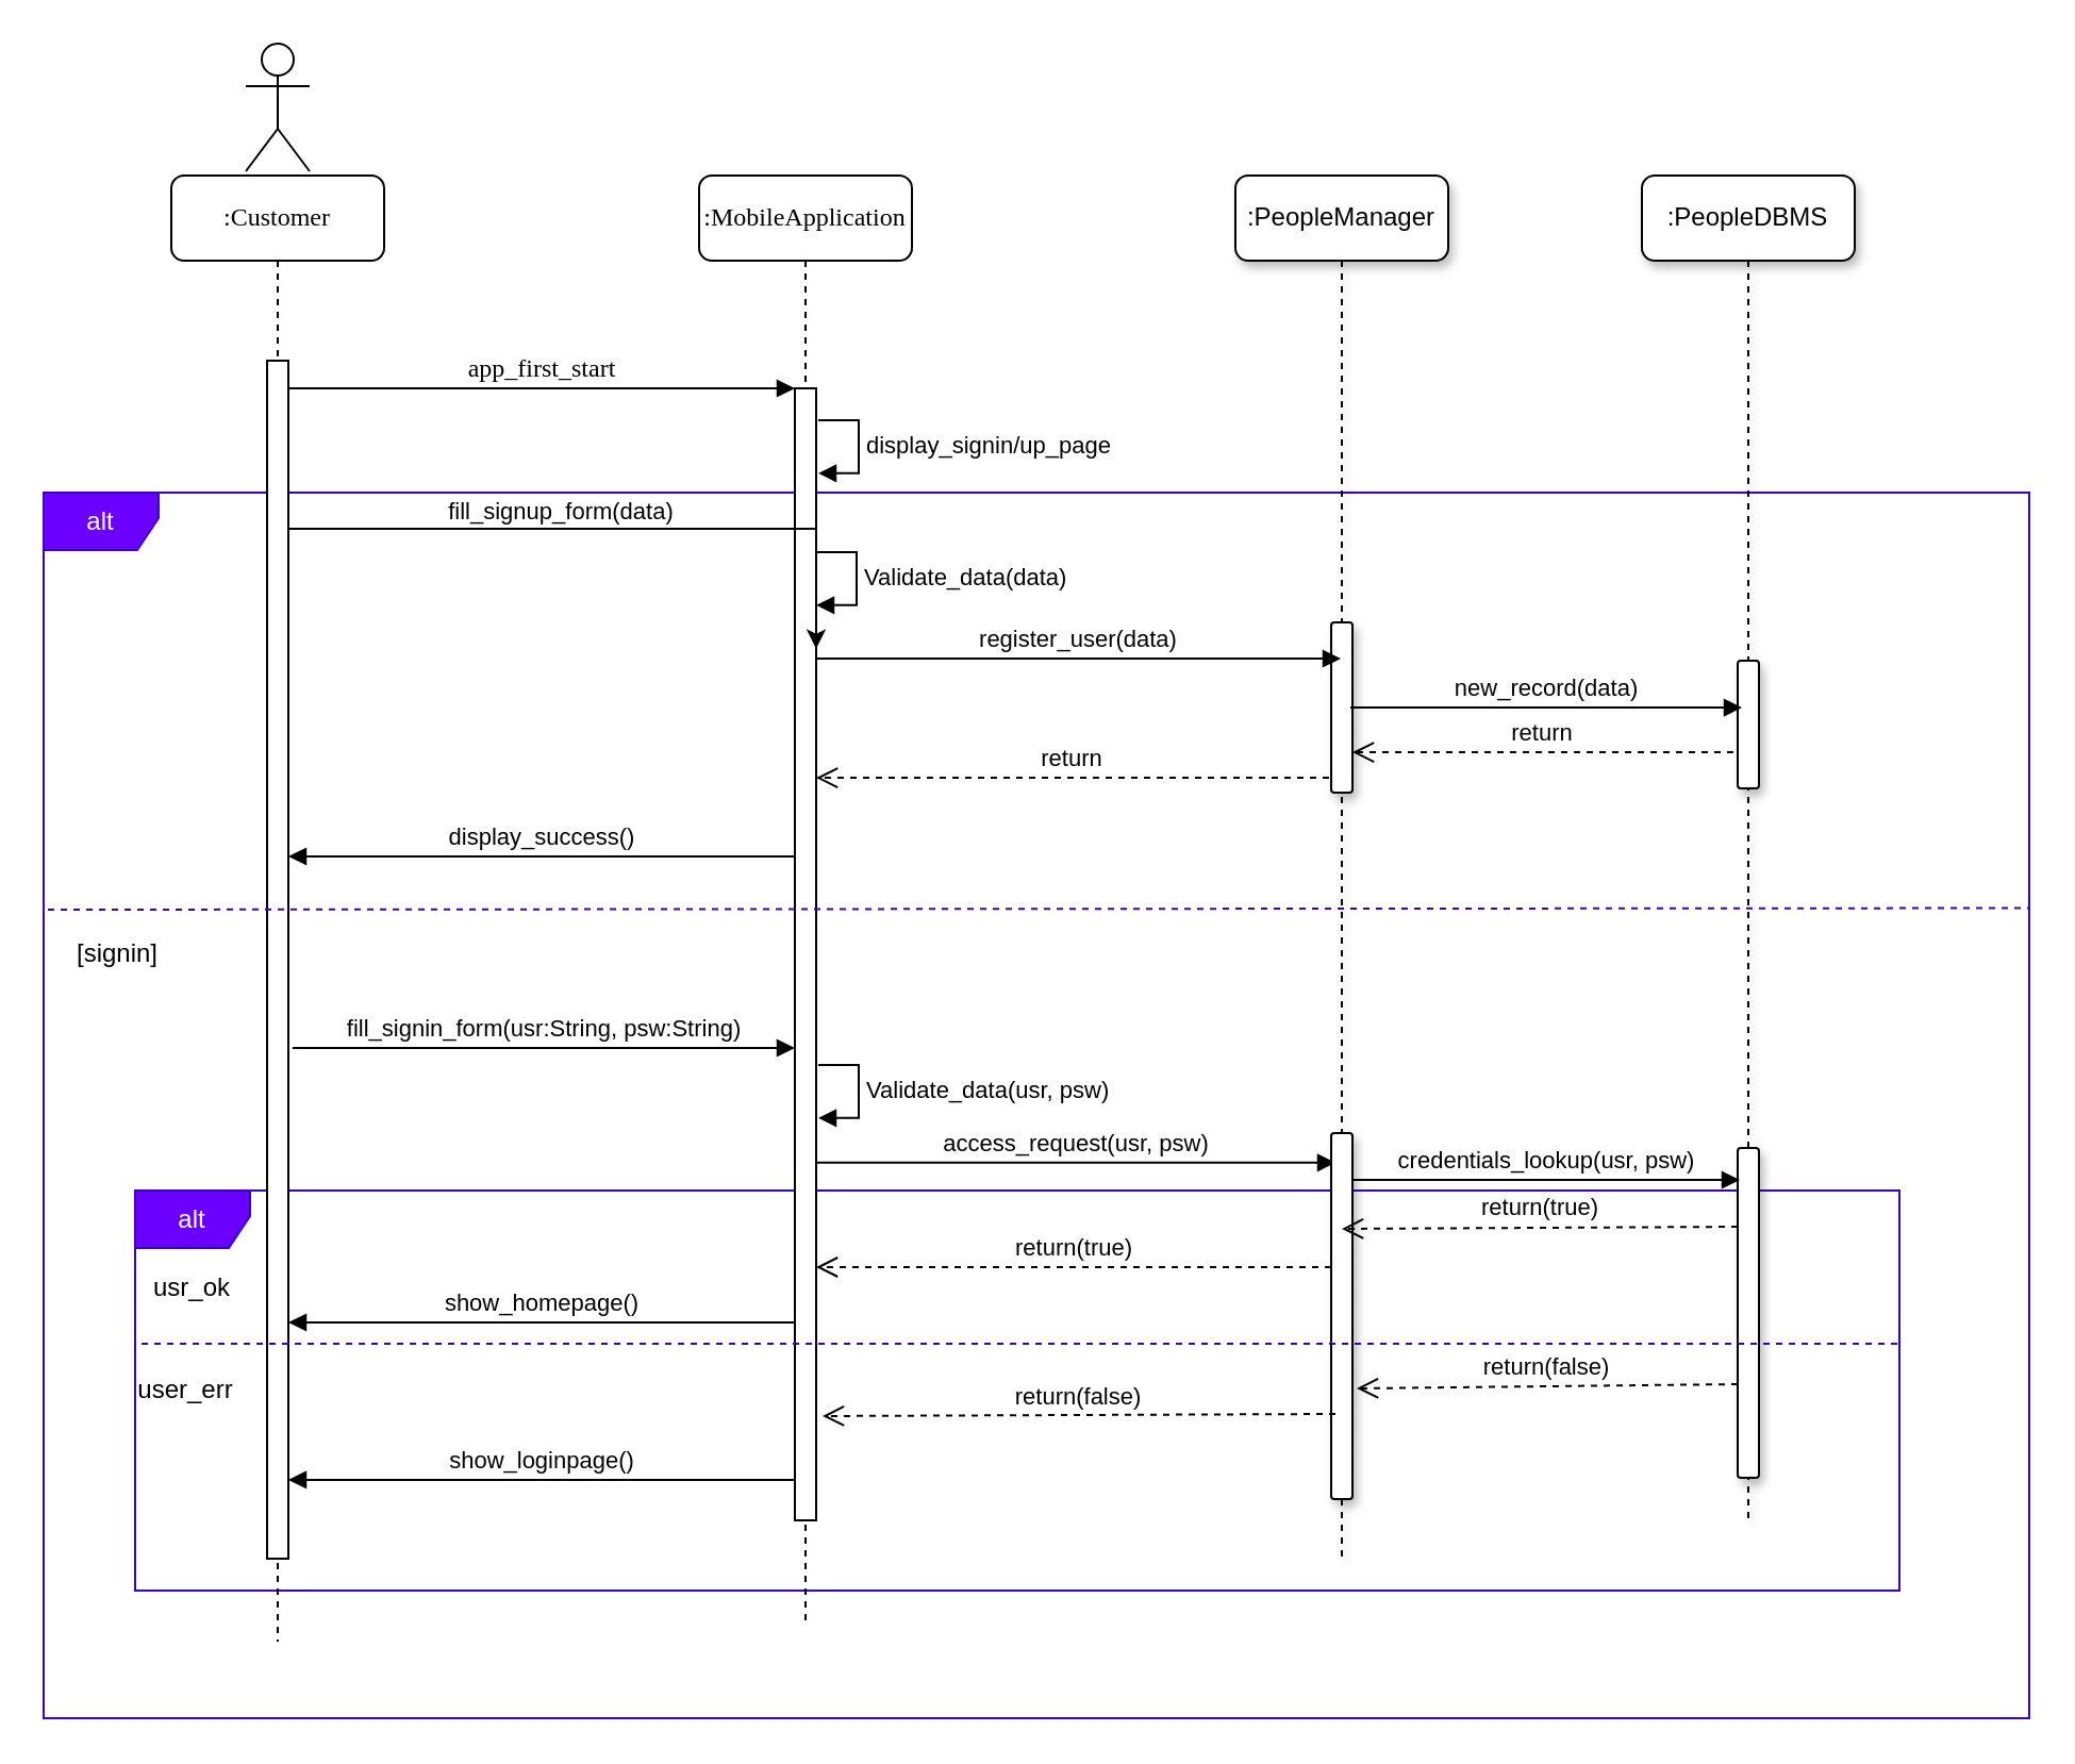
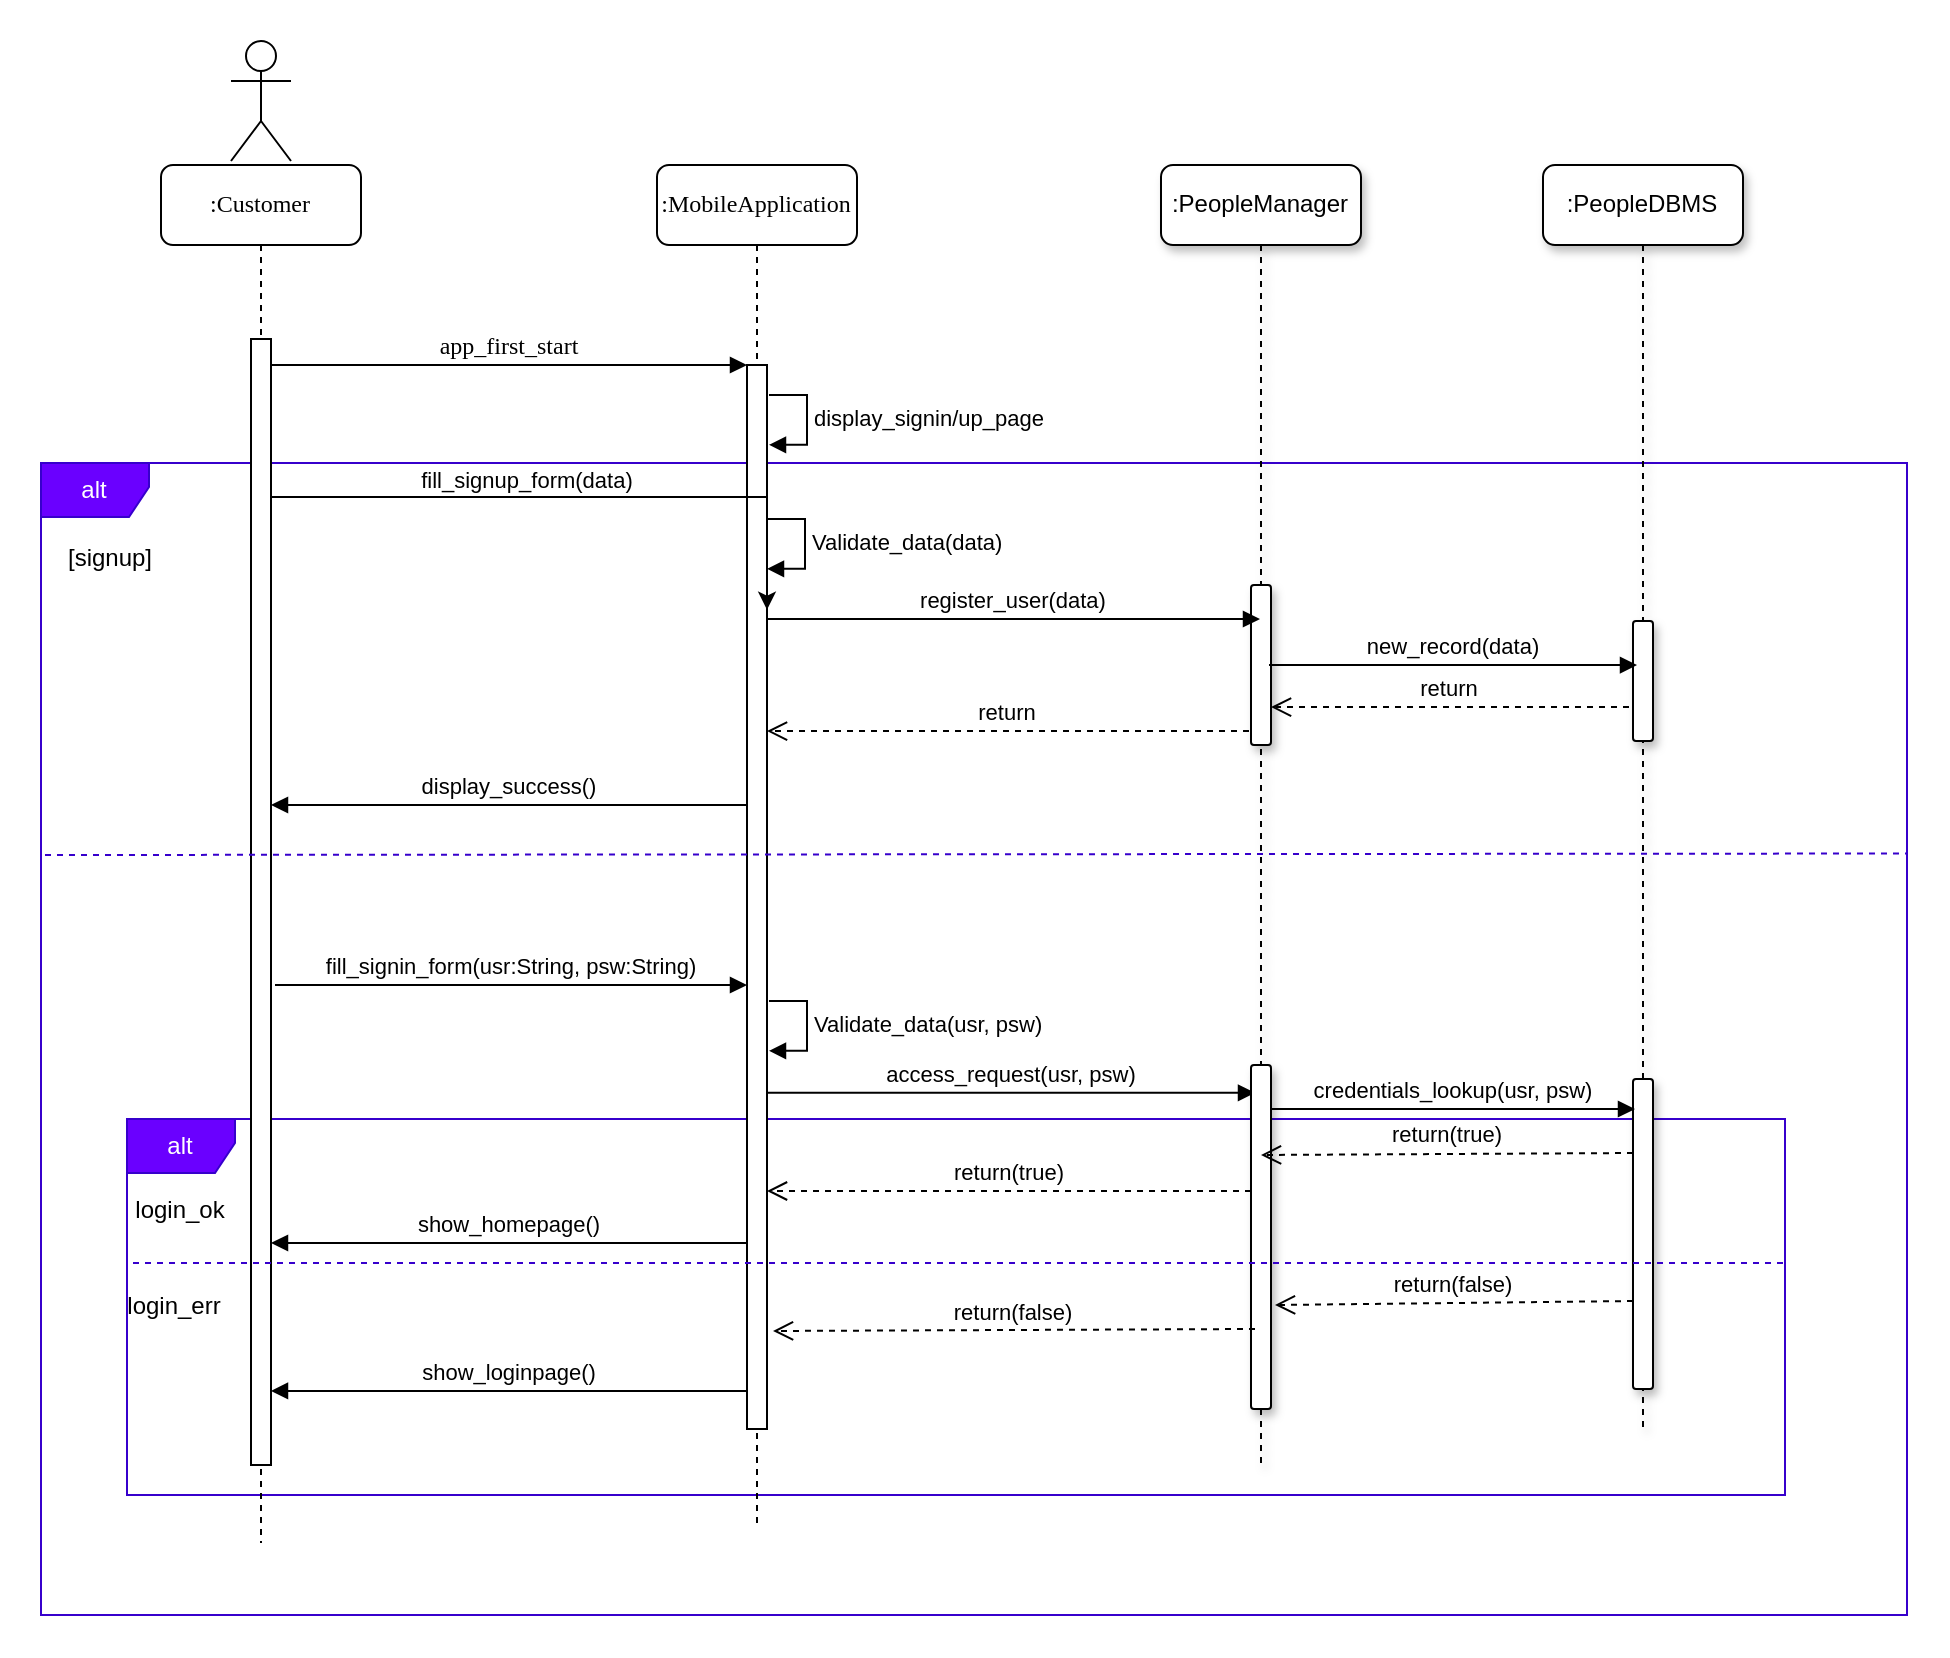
+ <mxCell id="24" value="[signup]" style="text;html=1;strokeColor=none;fillColor=none;align=center;verticalAlign=middle;whiteSpace=wrap;rounded=0;shadow=1;glass=0;sketch=0;" vertex="1" parent="1"><mxGeometry x="35" y="269" width="40" height="20" as="geometry" /></mxCell>
- <mxCell id="25" value="[signin]" style="text;html=1;strokeColor=none;fillColor=none;align=center;verticalAlign=middle;whiteSpace=wrap;rounded=0;shadow=1;glass=0;sketch=0;" vertex="1" parent="1"><mxGeometry x="35" y="438" width="40" height="20" as="geometry" /></mxCell>
- <mxCell id="39" value="usr_ok" style="text;html=1;strokeColor=none;fillColor=none;align=center;verticalAlign=middle;whiteSpace=wrap;rounded=0;shadow=1;glass=0;sketch=0;" vertex="1" parent="1"><mxGeometry x="70" y="595" width="40" height="20" as="geometry" /></mxCell>
+ <mxCell id="39" value="login_ok" style="text;html=1;strokeColor=none;fillColor=none;align=center;verticalAlign=middle;whiteSpace=wrap;rounded=0;shadow=1;glass=0;sketch=0;" vertex="1" parent="1"><mxGeometry x="70" y="595" width="40" height="20" as="geometry" /></mxCell>
- <mxCell id="40" value="user_err" style="text;html=1;strokeColor=none;fillColor=none;align=center;verticalAlign=middle;whiteSpace=wrap;rounded=0;shadow=1;glass=0;sketch=0;" vertex="1" parent="1"><mxGeometry x="67" y="643" width="40" height="20" as="geometry" /></mxCell>
+ <mxCell id="40" value="login_err" style="text;html=1;strokeColor=none;fillColor=none;align=center;verticalAlign=middle;whiteSpace=wrap;rounded=0;shadow=1;glass=0;sketch=0;" vertex="1" parent="1"><mxGeometry x="67" y="643" width="40" height="20" as="geometry" /></mxCell>
